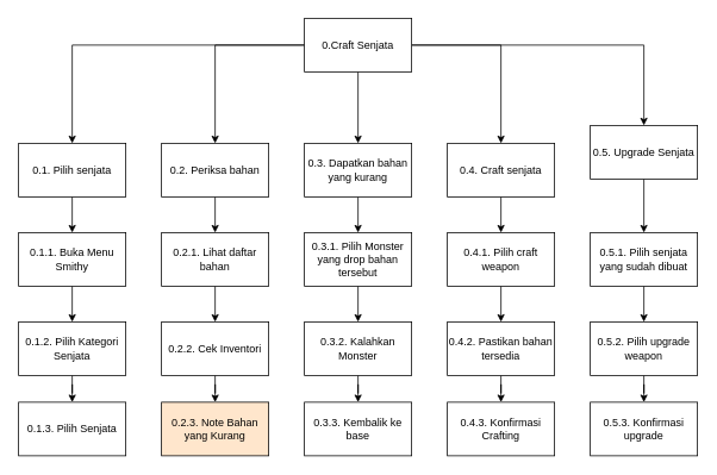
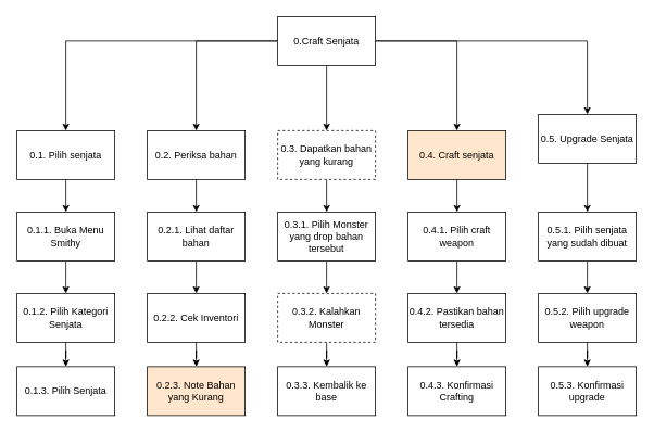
- <mxCell id="13" value="0.3. Dapatkan bahan yang kurang" style="whiteSpace=wrap;html=1;rounded=0;" vertex="1" parent="1"><mxGeometry x="340" y="160" width="120" height="60" as="geometry" /></mxCell>
+ <mxCell id="13" value="0.3. Dapatkan bahan yang kurang" style="whiteSpace=wrap;html=1;rounded=0;dashed=1;" vertex="1" parent="1"><mxGeometry x="340" y="160" width="120" height="60" as="geometry" /></mxCell>
- <mxCell id="15" value="0.4. Craft senjata" style="whiteSpace=wrap;html=1;rounded=0;" vertex="1" parent="1"><mxGeometry x="500" y="160" width="120" height="60" as="geometry" /></mxCell>
+ <mxCell id="15" value="0.4. Craft senjata" style="whiteSpace=wrap;html=1;rounded=0;fillColor=#ffe6cc;" vertex="1" parent="1"><mxGeometry x="500" y="160" width="120" height="60" as="geometry" /></mxCell>
- <mxCell id="31" value="0.3.2. Kalahkan Monster" style="whiteSpace=wrap;html=1;rounded=0;" vertex="1" parent="1"><mxGeometry x="340" y="360" width="120" height="60" as="geometry" /></mxCell>
+ <mxCell id="31" value="0.3.2. Kalahkan Monster" style="whiteSpace=wrap;html=1;rounded=0;dashed=1;" vertex="1" parent="1"><mxGeometry x="340" y="360" width="120" height="60" as="geometry" /></mxCell>
